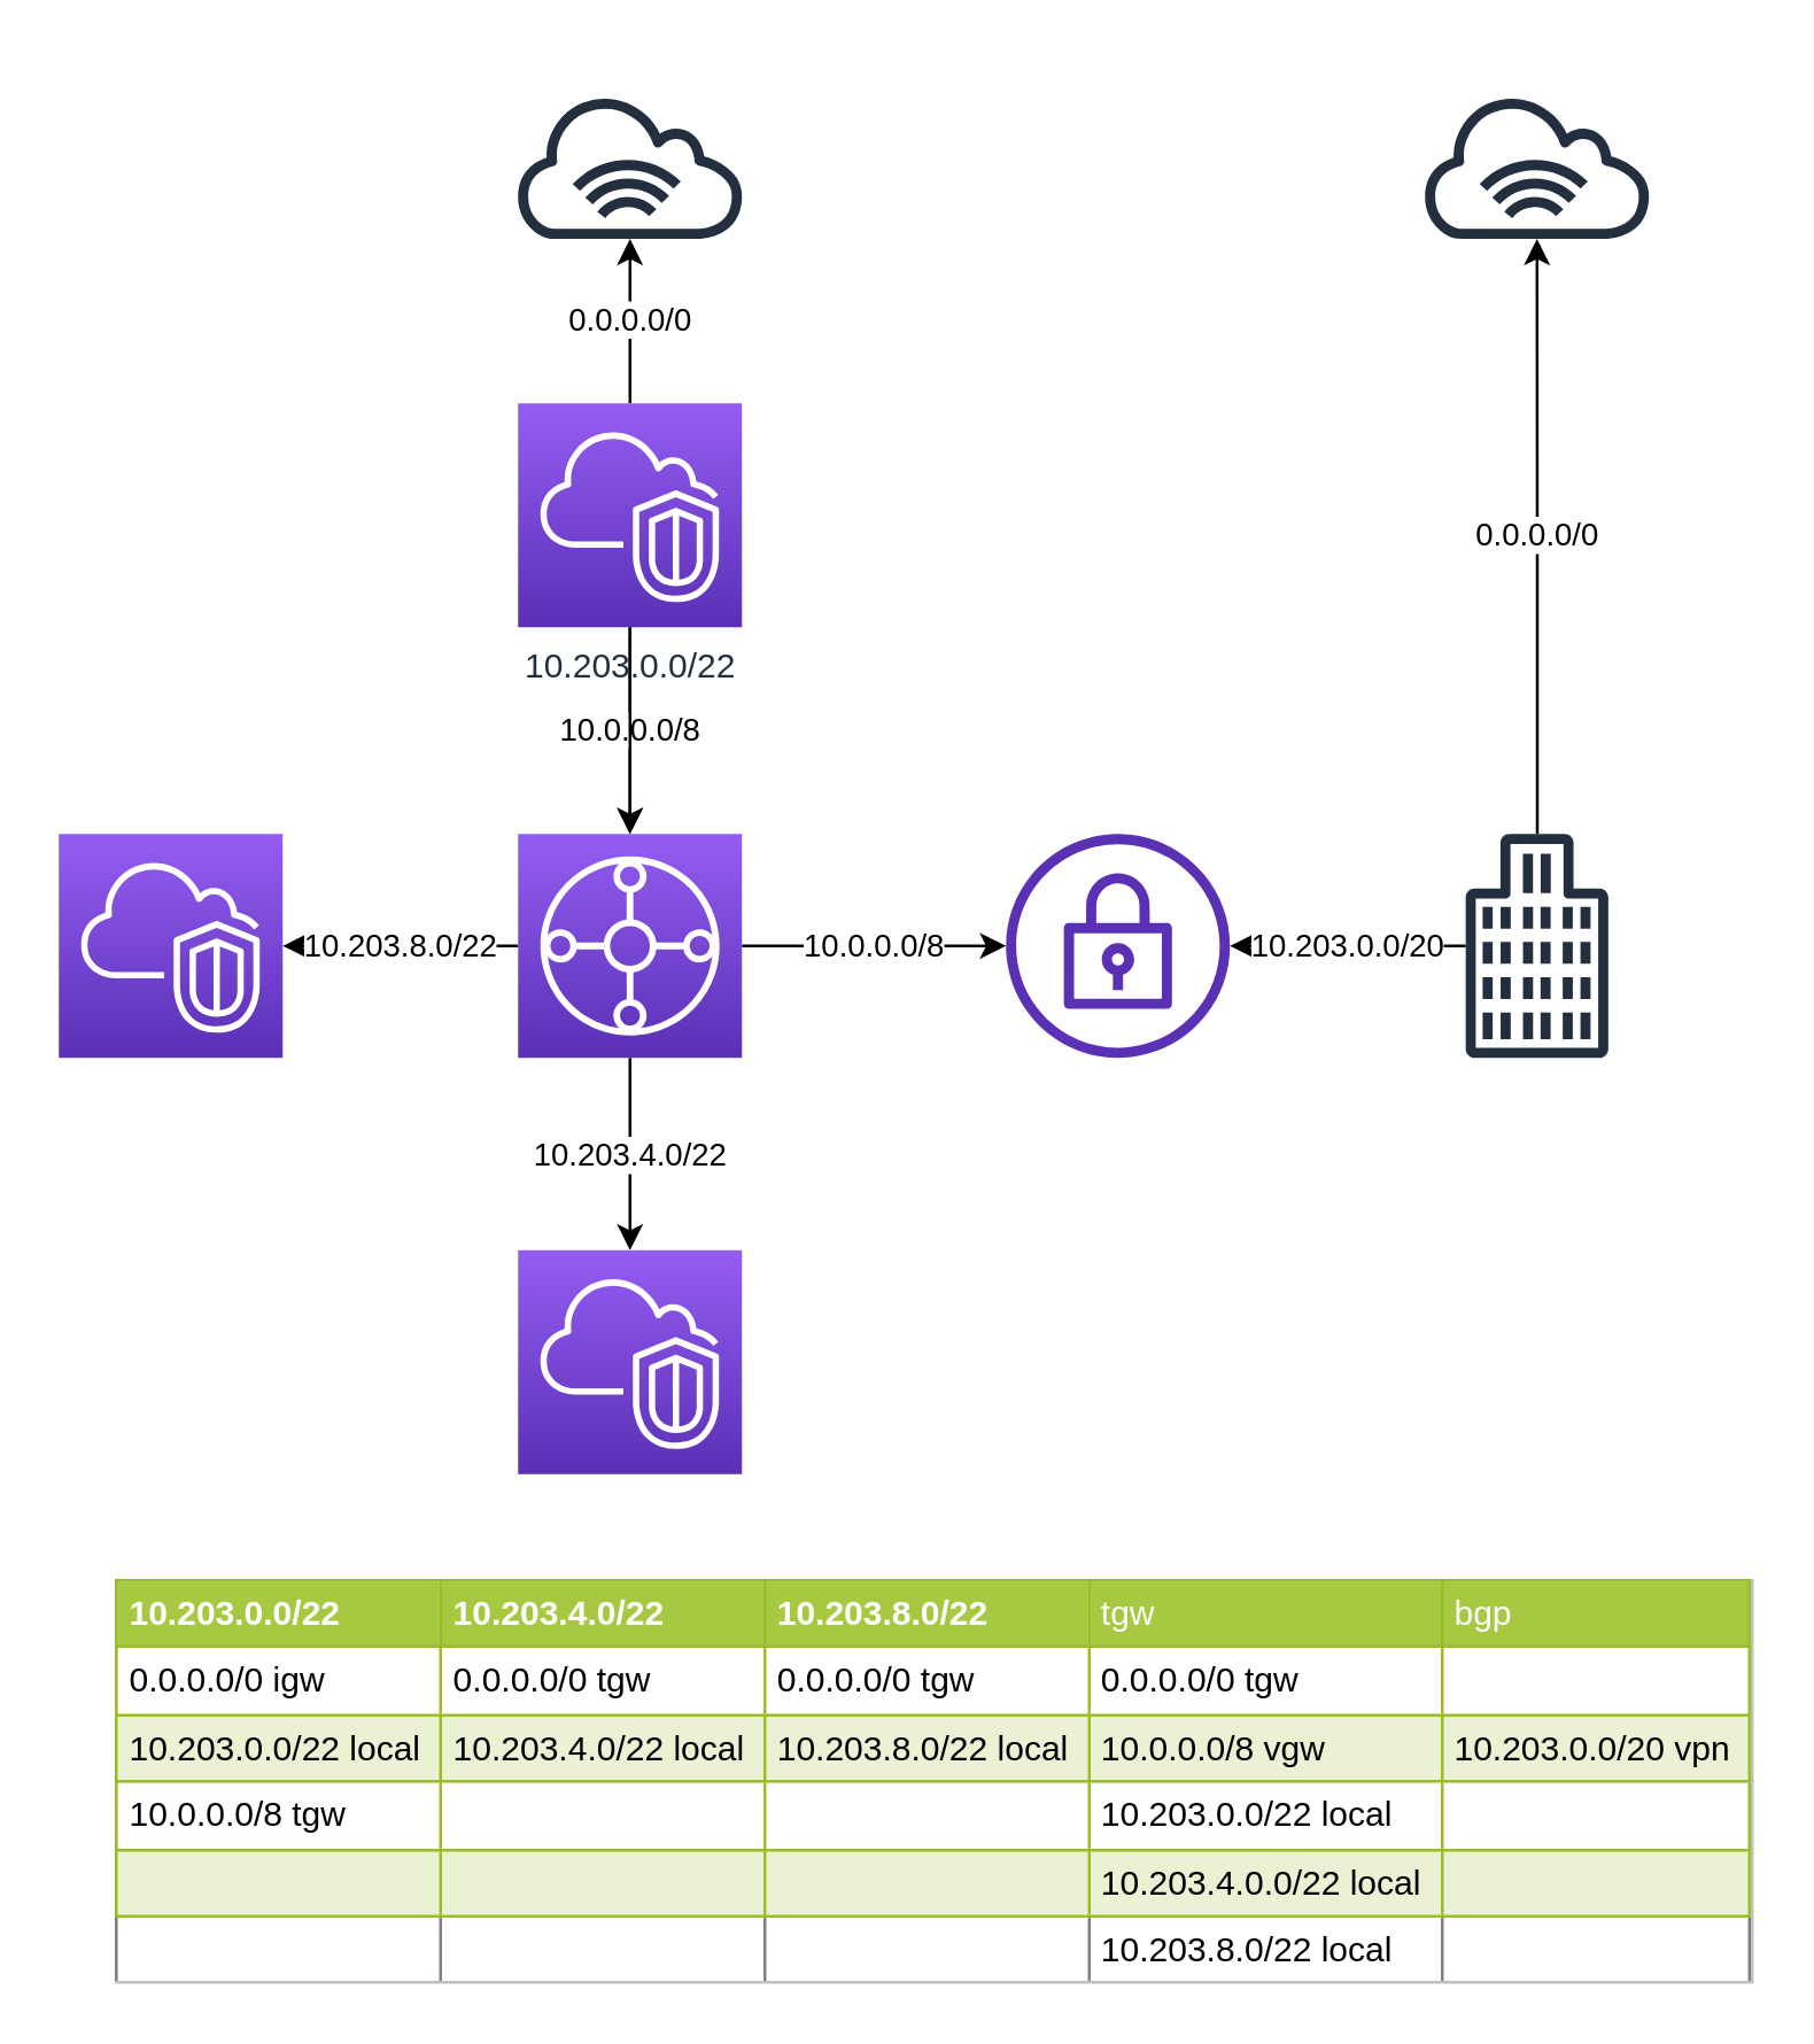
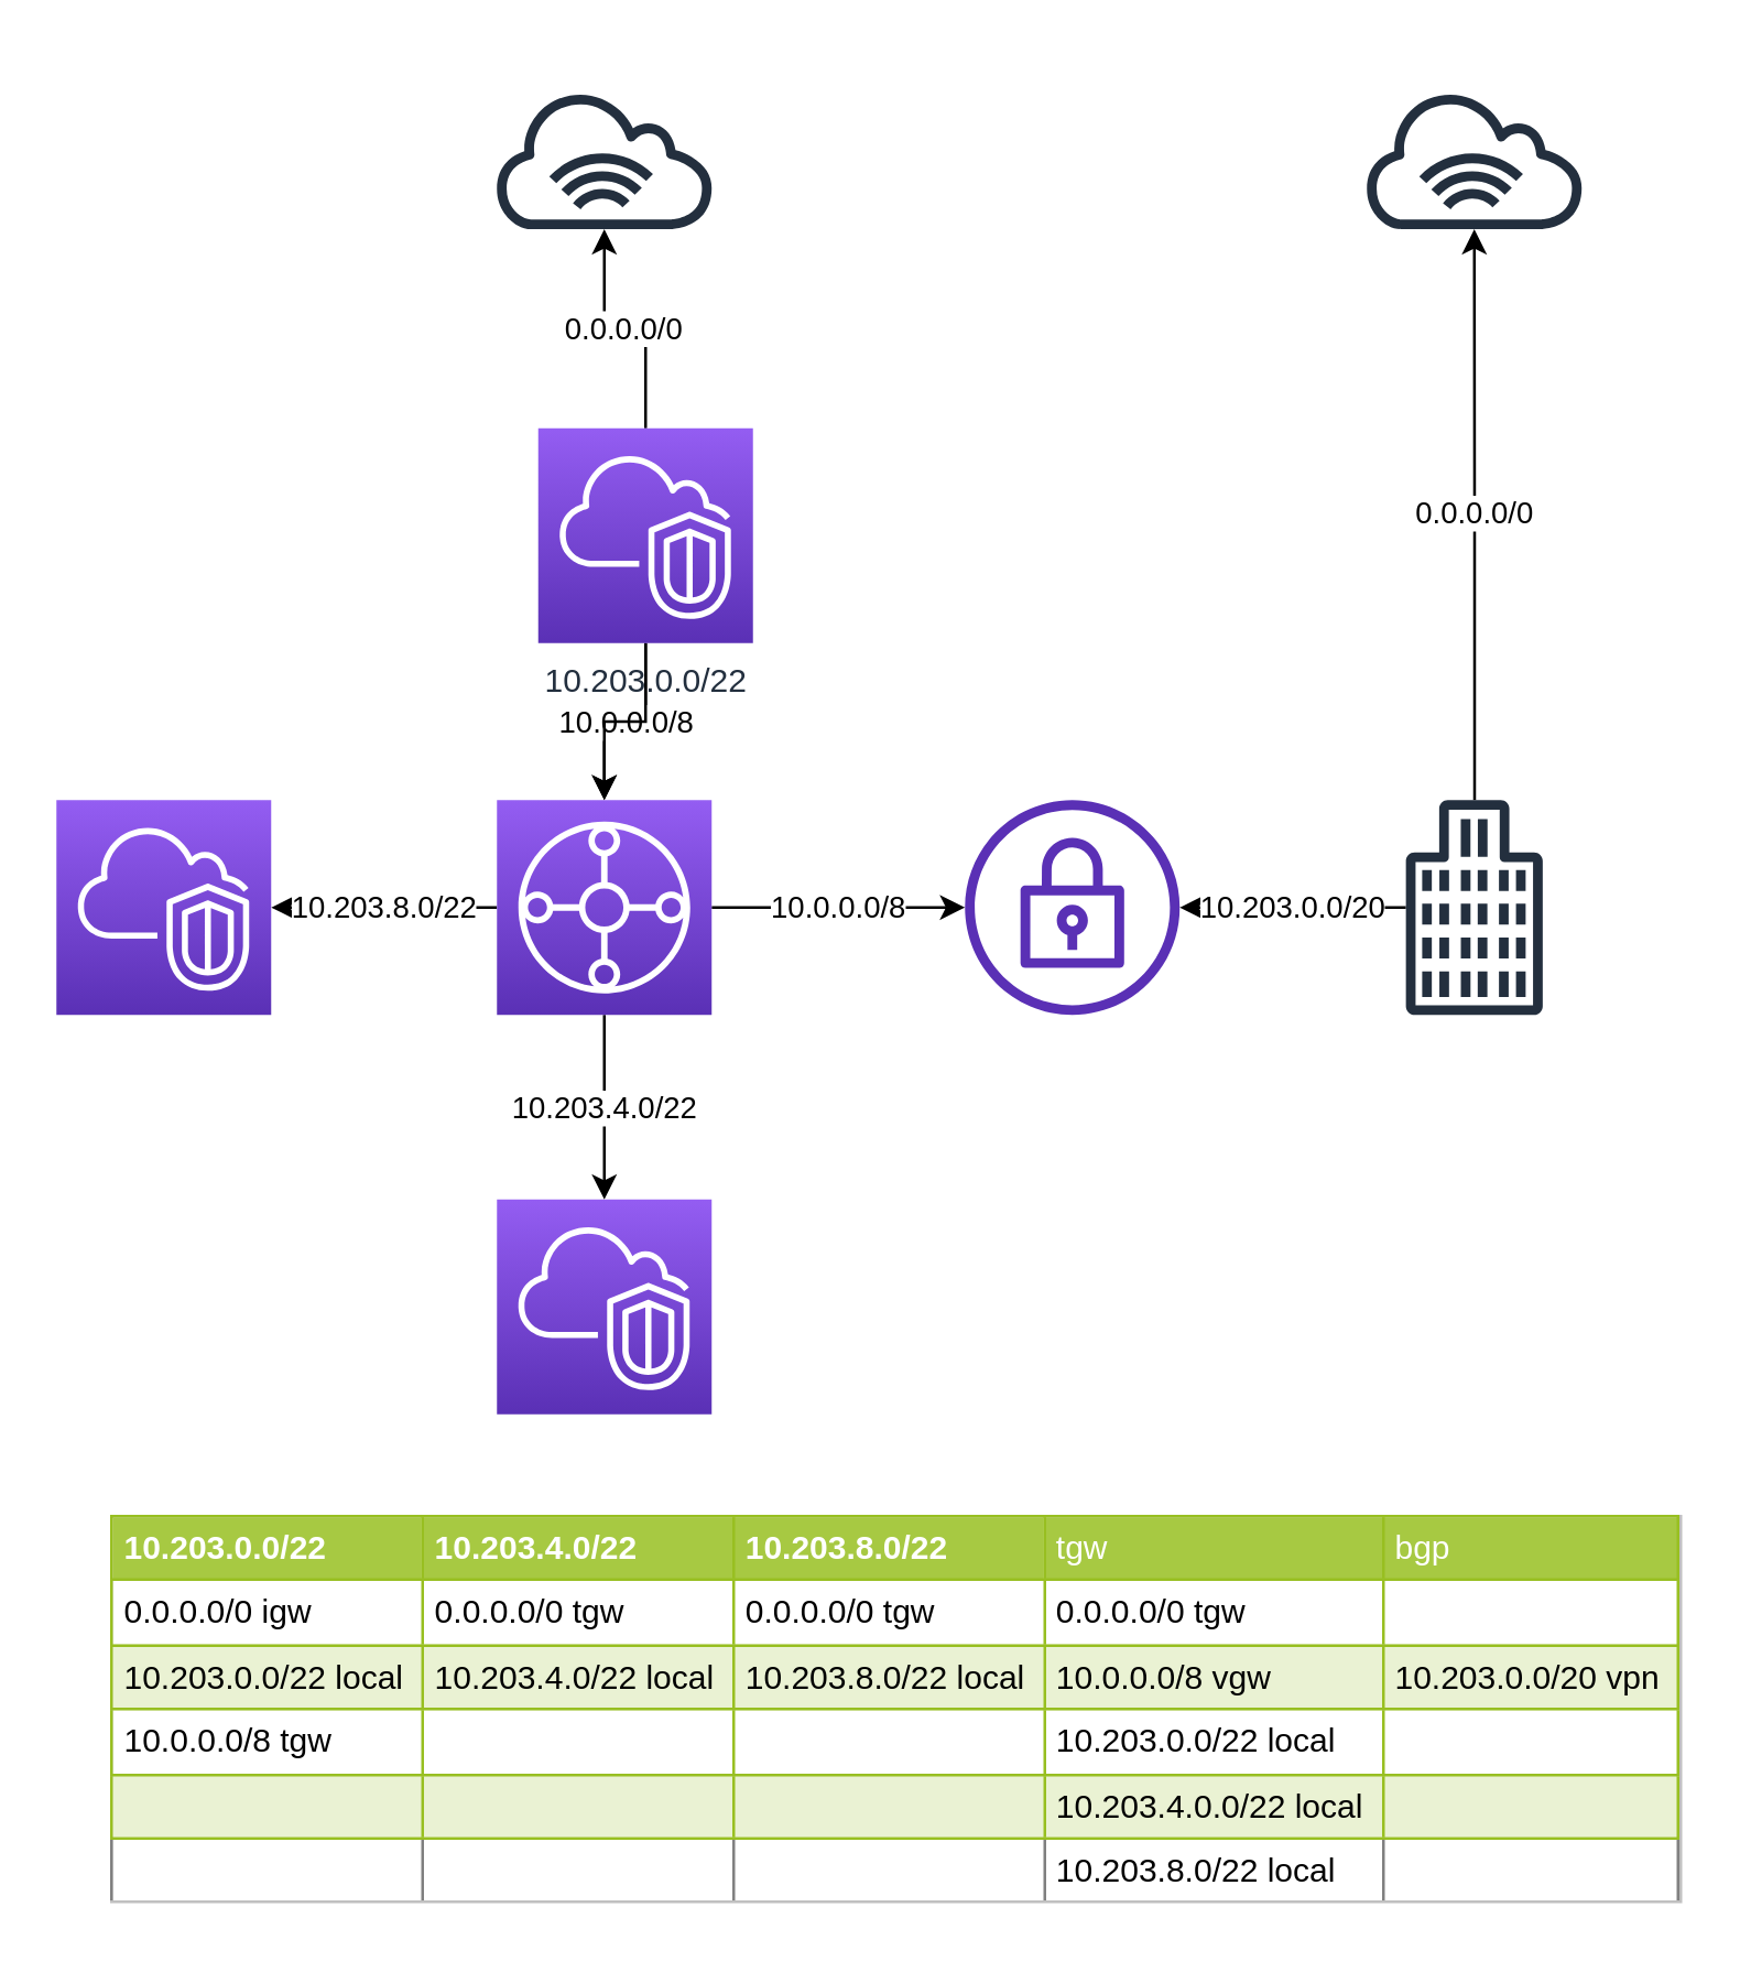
- <mxCell id="10" value="10.203.0.0/22" style="outlineConnect=0;fontColor=#232F3E;gradientColor=#945DF2;gradientDirection=north;fillColor=#5A30B5;strokeColor=#ffffff;dashed=0;verticalLabelPosition=bottom;verticalAlign=top;align=center;html=1;fontSize=12;fontStyle=0;aspect=fixed;shape=mxgraph.aws4.resourceIcon;resIcon=mxgraph.aws4.vpc;" vertex="1" parent="1"><mxGeometry x="180" y="140" width="78" height="78" as="geometry" /></mxCell>
+ <mxCell id="10" value="10.203.0.0/22" style="outlineConnect=0;fontColor=#232F3E;gradientColor=#945DF2;gradientDirection=north;fillColor=#5A30B5;strokeColor=#ffffff;dashed=0;verticalLabelPosition=bottom;verticalAlign=top;align=center;html=1;fontSize=12;fontStyle=0;aspect=fixed;shape=mxgraph.aws4.resourceIcon;resIcon=mxgraph.aws4.vpc;" vertex="1" parent="1"><mxGeometry x="195" y="155" width="78" height="78" as="geometry" /></mxCell>
